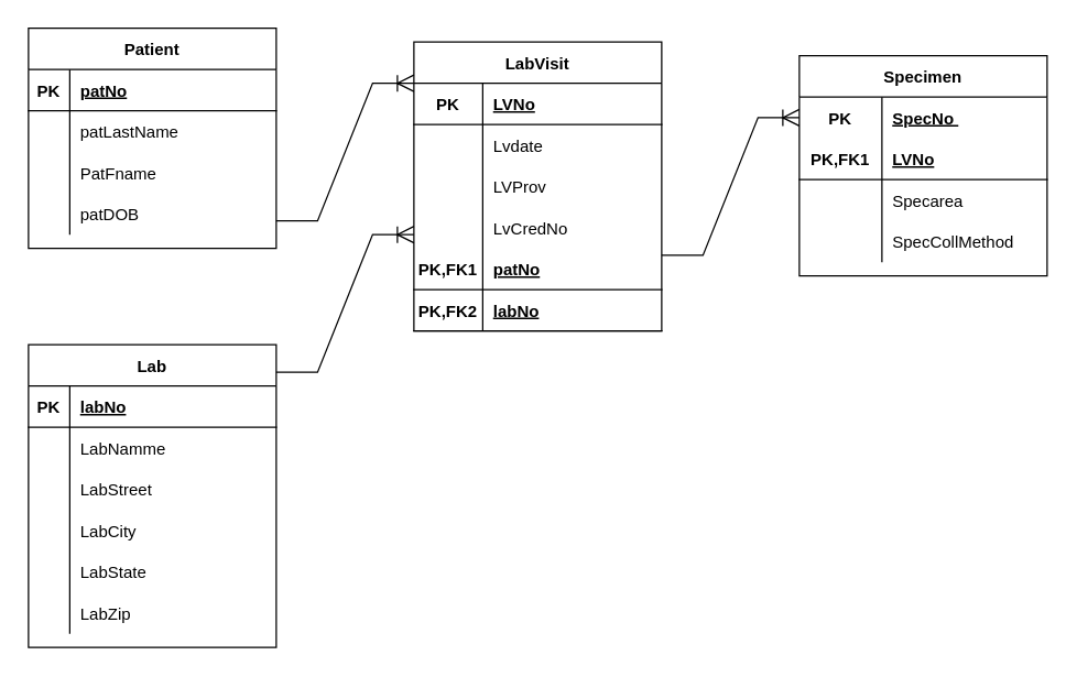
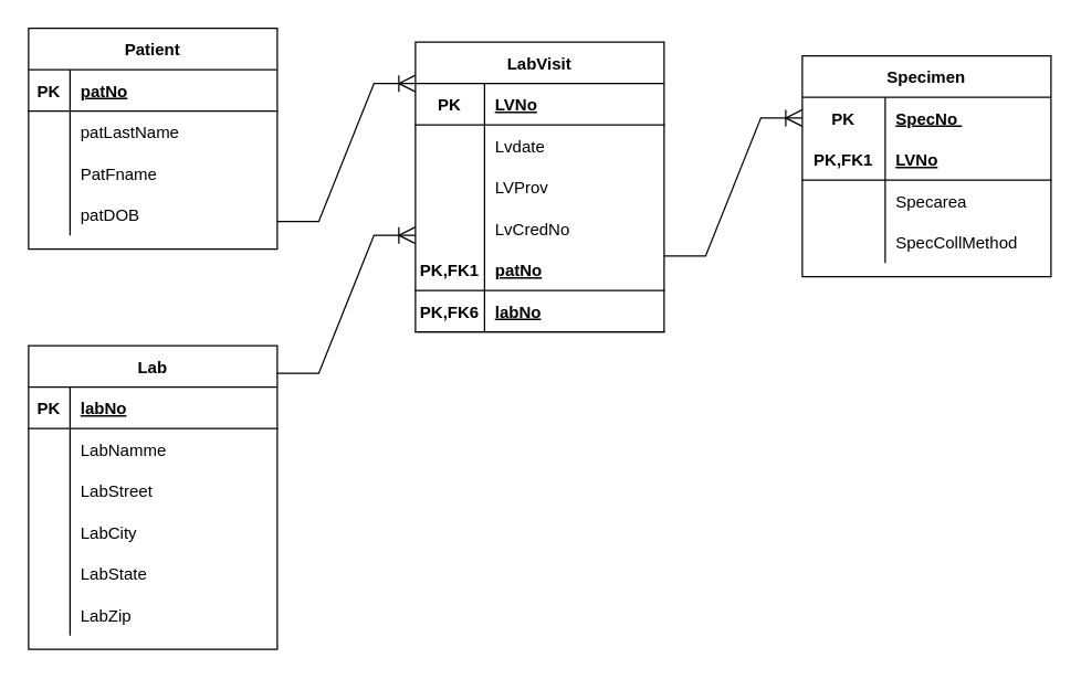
- <mxCell id="32" value="PK,FK2" style="shape=partialRectangle;connectable=0;fillColor=none;top=0;left=0;bottom=0;right=0;fontStyle=1;overflow=hidden;" vertex="1" parent="31"><mxGeometry width="50" height="30" as="geometry"><mxRectangle width="50" height="30" as="alternateBounds" /></mxGeometry></mxCell>
+ <mxCell id="32" value="PK,FK6" style="shape=partialRectangle;connectable=0;fillColor=none;top=0;left=0;bottom=0;right=0;fontStyle=1;overflow=hidden;" vertex="1" parent="31"><mxGeometry width="50" height="30" as="geometry"><mxRectangle width="50" height="30" as="alternateBounds" /></mxGeometry></mxCell>
